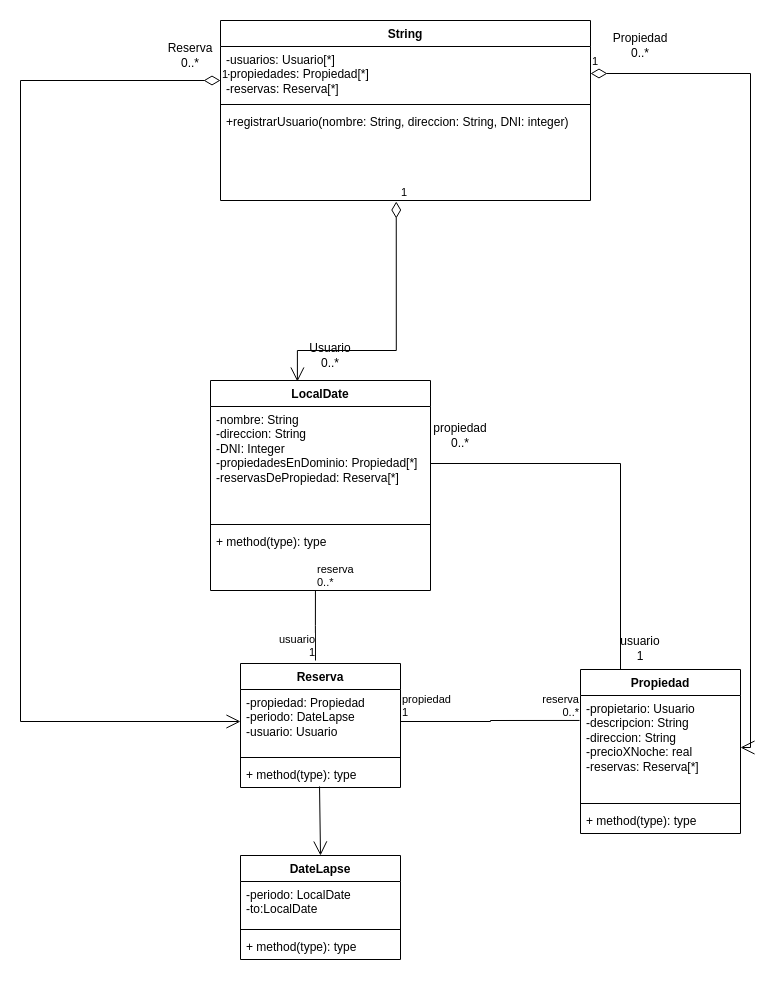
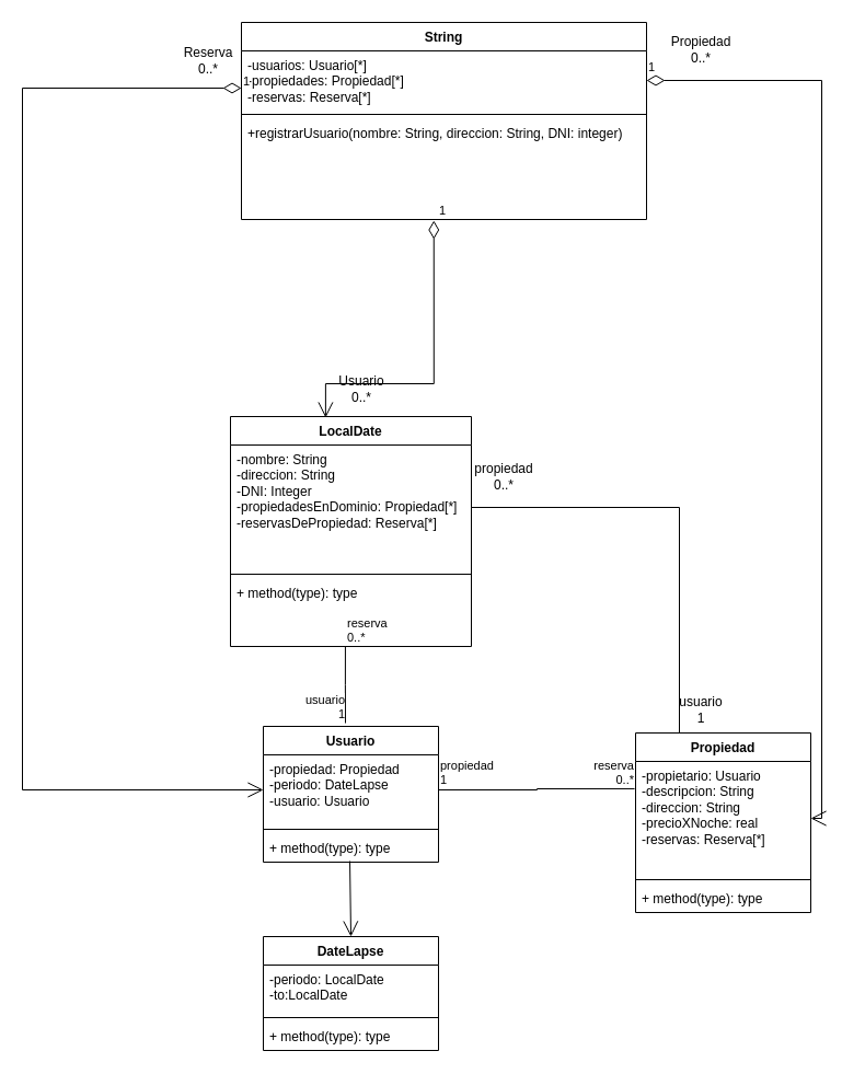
- <mxCell id="10" value="Reserva" style="swimlane;fontStyle=1;align=center;verticalAlign=top;childLayout=stackLayout;horizontal=1;startSize=26;horizontalStack=0;resizeParent=1;resizeParentMax=0;resizeLast=0;collapsible=1;marginBottom=0;whiteSpace=wrap;html=1;" parent="1" vertex="1"><mxGeometry x="240" y="663" width="160" height="124" as="geometry" /></mxCell>
+ <mxCell id="10" value="Usuario" style="swimlane;fontStyle=1;align=center;verticalAlign=top;childLayout=stackLayout;horizontal=1;startSize=26;horizontalStack=0;resizeParent=1;resizeParentMax=0;resizeLast=0;collapsible=1;marginBottom=0;whiteSpace=wrap;html=1;" parent="1" vertex="1"><mxGeometry x="240" y="663" width="160" height="124" as="geometry" /></mxCell>
